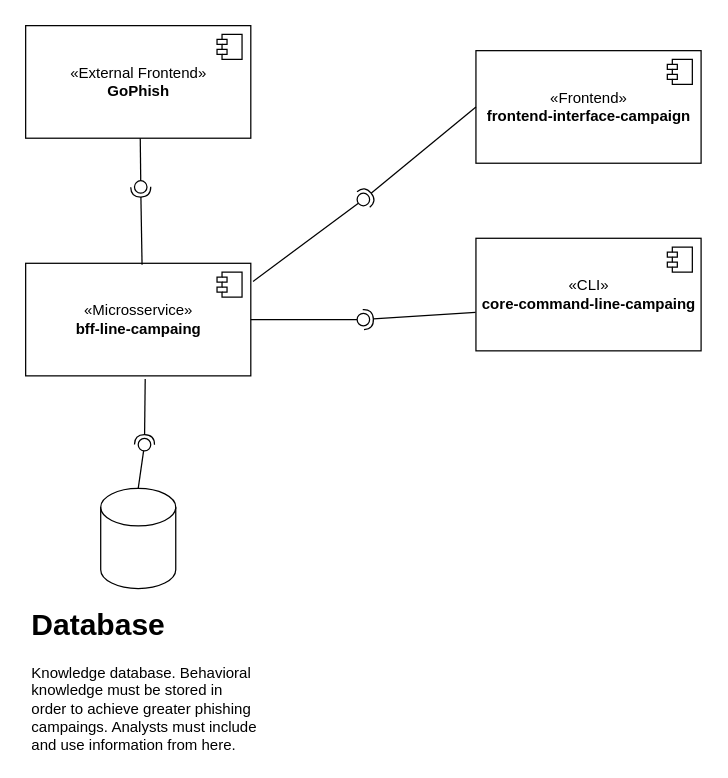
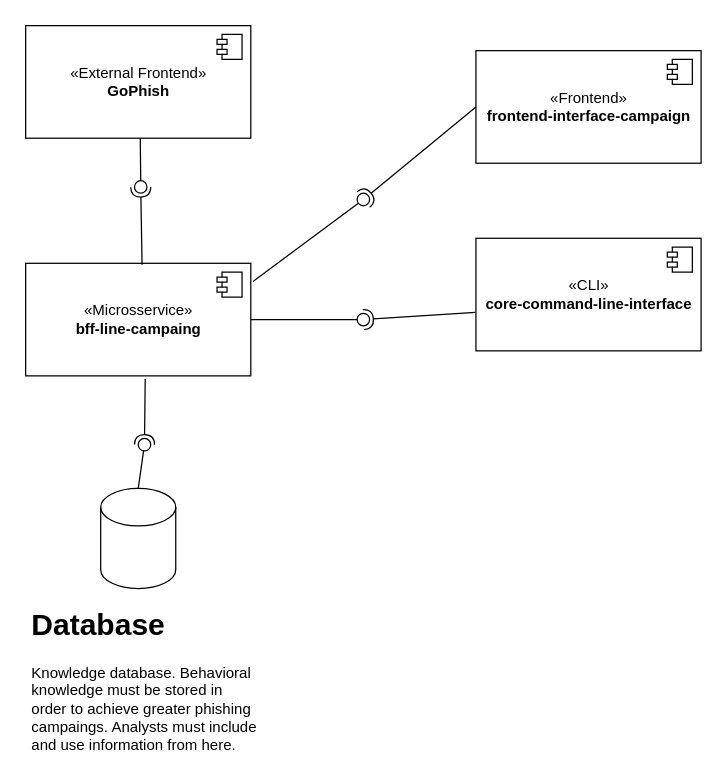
- <mxCell id="8" value="«CLI»&lt;br&gt;&lt;b&gt;core-command-line-campaing&lt;/b&gt;" style="html=1;dropTarget=0;" parent="1" vertex="1"><mxGeometry x="380" y="190" width="180" height="90" as="geometry" /></mxCell>
+ <mxCell id="8" value="«CLI»&lt;br&gt;&lt;b&gt;core-command-line-interface&lt;/b&gt;" style="html=1;dropTarget=0;" parent="1" vertex="1"><mxGeometry x="380" y="190" width="180" height="90" as="geometry" /></mxCell>
